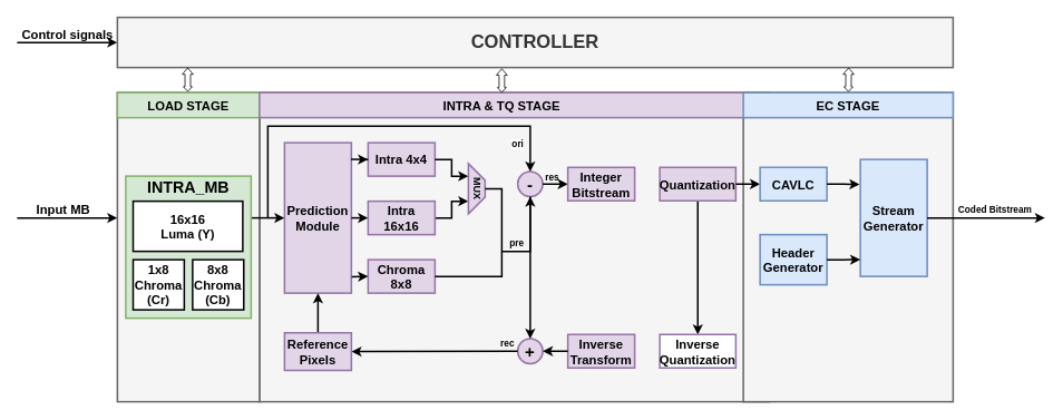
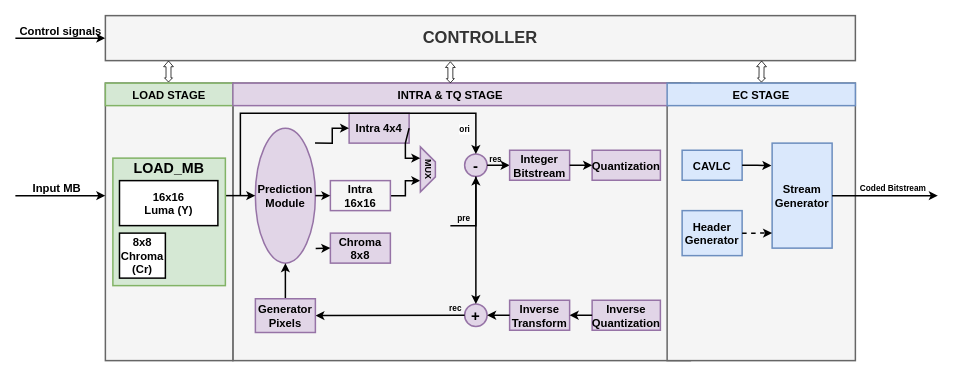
- <mxCell id="5" value="Intra 4x4" style="rounded=0;whiteSpace=wrap;html=1;fontStyle=1;fontSize=15;strokeWidth=2;fillColor=#e1d5e7;strokeColor=#9673a6;" vertex="1" parent="1"><mxGeometry x="440" y="170" width="80" height="40" as="geometry" /></mxCell>
+ <mxCell id="5" value="Intra 4x4" style="rounded=0;whiteSpace=wrap;html=1;fontStyle=1;fontSize=15;strokeWidth=2;fillColor=#e1d5e7;strokeColor=#9673a6;" vertex="1" parent="1"><mxGeometry x="465" y="150" width="80" height="40" as="geometry" /></mxCell>
+ <mxCell id="16" value="" style="endArrow=classic;html=1;rounded=0;exitX=1;exitY=0.5;exitDx=0;exitDy=0;entryX=0;entryY=0.5;entryDx=0;entryDy=0;fontStyle=1;fontSize=11;strokeWidth=2;" edge="1" parent="1" source="13" target="15"><mxGeometry width="50" height="50" relative="1" as="geometry"><mxPoint x="794" y="227" as="sourcePoint" /><mxPoint x="844" y="177" as="targetPoint" /></mxGeometry></mxCell>
- <mxCell id="17" value="" style="endArrow=classic;html=1;rounded=0;entryX=0;entryY=0.5;entryDx=0;entryDy=0;exitX=1;exitY=0.5;exitDx=0;exitDy=0;fontStyle=1;fontSize=11;strokeWidth=2;" edge="1" parent="1" source="15" target="31"><mxGeometry width="50" height="50" relative="1" as="geometry"><mxPoint x="884" y="247" as="sourcePoint" /><mxPoint x="924" y="217" as="targetPoint" /></mxGeometry></mxCell>
- <mxCell id="46" value="&lt;font style=&quot;font-size: 19px;&quot;&gt;INTRA_MB&lt;/font&gt;" style="text;html=1;align=center;verticalAlign=middle;whiteSpace=wrap;rounded=0;fontStyle=1;fontSize=15;strokeWidth=2;" vertex="1" parent="1"><mxGeometry x="150" y="210" width="150" height="27.27" as="geometry" /></mxCell>
+ <mxCell id="46" value="&lt;font style=&quot;font-size: 19px;&quot;&gt;LOAD_MB&lt;/font&gt;" style="text;html=1;align=center;verticalAlign=middle;whiteSpace=wrap;rounded=0;fontStyle=1;fontSize=15;strokeWidth=2;" vertex="1" parent="1"><mxGeometry x="150" y="210" width="150" height="27.27" as="geometry" /></mxCell>
- <mxCell id="24" value="Prediction&lt;div style=&quot;font-size: 15px;&quot;&gt;Module&lt;/div&gt;" style="rounded=0;whiteSpace=wrap;html=1;fontStyle=1;fontSize=15;strokeWidth=2;fillColor=#e1d5e7;strokeColor=#9673a6;" vertex="1" parent="1"><mxGeometry x="340" y="170" width="80" height="180" as="geometry" /></mxCell>
+ <mxCell id="24" value="Prediction&lt;div style=&quot;font-size: 15px;&quot;&gt;Module&lt;/div&gt;" style="ellipse;whiteSpace=wrap;html=1;fontStyle=1;fontSize=15;strokeWidth=2;fillColor=#e1d5e7;strokeColor=#9673a6;" vertex="1" parent="1"><mxGeometry x="340" y="170" width="80" height="180" as="geometry" /></mxCell>
- <mxCell id="7" value="Intra 16x16" style="rounded=0;whiteSpace=wrap;html=1;fontStyle=1;fontSize=15;strokeWidth=2;fillColor=#e1d5e7;strokeColor=#9673a6;" vertex="1" parent="1"><mxGeometry x="440" y="240" width="80" height="40" as="geometry" /></mxCell>
+ <mxCell id="7" value="Intra 16x16" style="rounded=0;whiteSpace=wrap;html=1;fontStyle=1;fontSize=15;strokeWidth=2;fillColor=#f5f5f5;strokeColor=#9673a6;" vertex="1" parent="1"><mxGeometry x="440" y="240" width="80" height="40" as="geometry" /></mxCell>
- <mxCell id="42" value="" style="endArrow=none;html=1;rounded=0;exitX=1;exitY=0.5;exitDx=0;exitDy=0;entryX=0.5;entryY=0;entryDx=0;entryDy=0;strokeWidth=2;" edge="1" parent="1" source="10" target="8"><mxGeometry width="50" height="50" relative="1" as="geometry"><mxPoint x="460" y="300" as="sourcePoint" /><mxPoint x="510" y="250" as="targetPoint" /><Array as="points"><mxPoint x="600" y="330" /><mxPoint x="600" y="225" /></Array></mxGeometry></mxCell>
- <mxCell id="39" style="edgeStyle=orthogonalEdgeStyle;rounded=0;orthogonalLoop=1;jettySize=auto;html=1;entryX=0;entryY=0.856;entryDx=0;entryDy=0;entryPerimeter=0;fontStyle=1;fontSize=11;strokeWidth=2;" edge="1" parent="1" source="34" target="32"><mxGeometry relative="1" as="geometry" /></mxCell>
+ <mxCell id="39" style="edgeStyle=orthogonalEdgeStyle;rounded=0;orthogonalLoop=1;jettySize=auto;html=1;entryX=0;entryY=0.856;entryDx=0;entryDy=0;entryPerimeter=0;fontStyle=1;fontSize=11;strokeWidth=2;dashed=1;" edge="1" parent="1" source="34" target="32"><mxGeometry relative="1" as="geometry" /></mxCell>
- <mxCell id="14" style="edgeStyle=orthogonalEdgeStyle;rounded=0;orthogonalLoop=1;jettySize=auto;html=1;entryX=0.5;entryY=0;entryDx=0;entryDy=0;fontStyle=1;fontSize=11;strokeWidth=2;" edge="1" parent="1" source="15" target="18"><mxGeometry relative="1" as="geometry" /></mxCell>
- <mxCell id="45" value="1x8&lt;div style=&quot;font-size: 15px;&quot;&gt;Chroma (Cr)&lt;/div&gt;" style="rounded=0;whiteSpace=wrap;html=1;fontStyle=1;fontSize=15;strokeWidth=2;" vertex="1" parent="1"><mxGeometry x="158.82" y="310" width="61.18" height="60" as="geometry" /></mxCell>
+ <mxCell id="45" value="8x8&lt;div style=&quot;font-size: 15px;&quot;&gt;Chroma (Cr)&lt;/div&gt;" style="rounded=0;whiteSpace=wrap;html=1;fontStyle=1;fontSize=15;strokeWidth=2;" vertex="1" parent="1"><mxGeometry x="158.82" y="310" width="61.18" height="60" as="geometry" /></mxCell>
- <mxCell id="47" value="8x8&lt;div style=&quot;font-size: 15px;&quot;&gt;Chroma (Cb)&lt;/div&gt;" style="rounded=0;whiteSpace=wrap;html=1;fontStyle=1;fontSize=15;strokeWidth=2;" vertex="1" parent="1"><mxGeometry x="230" y="310" width="61.18" height="60" as="geometry" /></mxCell>
- <mxCell id="27" value="Reference&lt;div style=&quot;font-size: 15px;&quot;&gt;Pixels&lt;/div&gt;" style="rounded=0;whiteSpace=wrap;html=1;fontStyle=1;fontSize=15;strokeWidth=2;fillColor=#e1d5e7;strokeColor=#9673a6;" vertex="1" parent="1"><mxGeometry x="340" y="397.5" width="80" height="45" as="geometry" /></mxCell>
+ <mxCell id="27" value="Generator&lt;div style=&quot;font-size: 15px;&quot;&gt;Pixels&lt;/div&gt;" style="rounded=0;whiteSpace=wrap;html=1;fontStyle=1;fontSize=15;strokeWidth=2;fillColor=#e1d5e7;strokeColor=#9673a6;" vertex="1" parent="1"><mxGeometry x="340" y="397.5" width="80" height="45" as="geometry" /></mxCell>
+ <mxCell id="21" value="" style="endArrow=classic;html=1;rounded=0;entryX=1;entryY=0.5;entryDx=0;entryDy=0;exitX=0;exitY=0.5;exitDx=0;exitDy=0;fontStyle=1;fontSize=11;strokeWidth=2;" edge="1" parent="1" source="18" target="20"><mxGeometry width="50" height="50" relative="1" as="geometry"><mxPoint x="745" y="372" as="sourcePoint" /><mxPoint x="795" y="322" as="targetPoint" /></mxGeometry></mxCell>
- <mxCell id="18" value="&lt;div style=&quot;font-size: 15px;&quot;&gt;Inverse&lt;/div&gt;Quantization" style="rounded=0;whiteSpace=wrap;html=1;fontStyle=1;fontSize=15;strokeWidth=2;fillColor=#ffffff;strokeColor=#9673a6;" vertex="1" parent="1"><mxGeometry x="789" y="399.5" width="91" height="40" as="geometry" /></mxCell>
+ <mxCell id="18" value="&lt;div style=&quot;font-size: 15px;&quot;&gt;Inverse&lt;/div&gt;Quantization" style="rounded=0;whiteSpace=wrap;html=1;fontStyle=1;fontSize=15;strokeWidth=2;fillColor=#e1d5e7;strokeColor=#9673a6;" vertex="1" parent="1"><mxGeometry x="789" y="399.5" width="91" height="40" as="geometry" /></mxCell>
